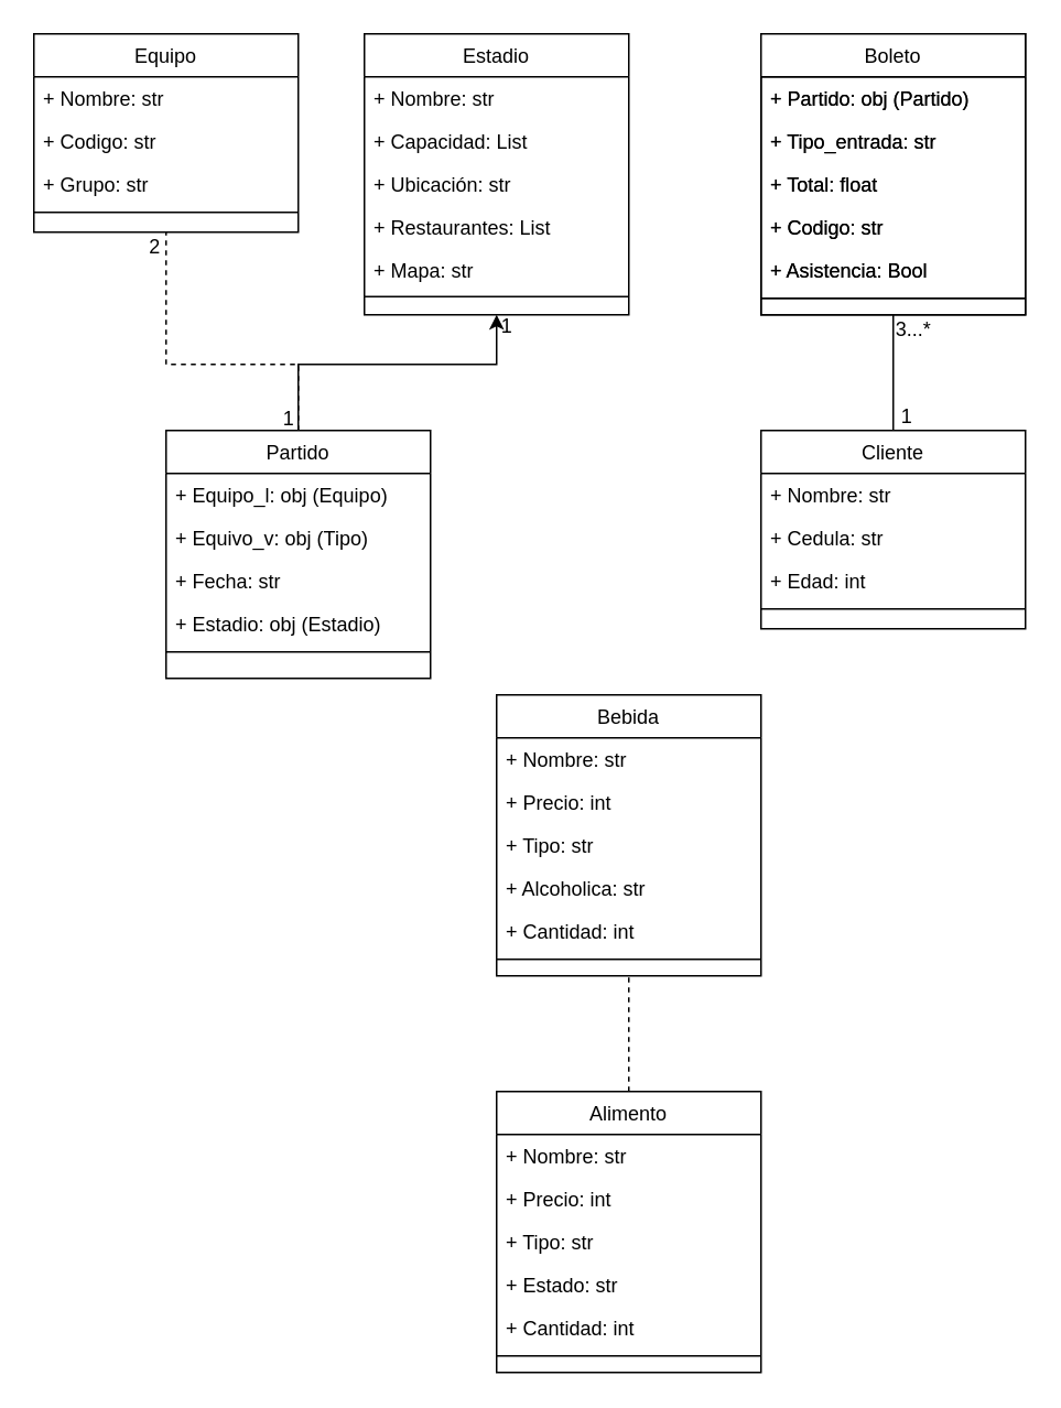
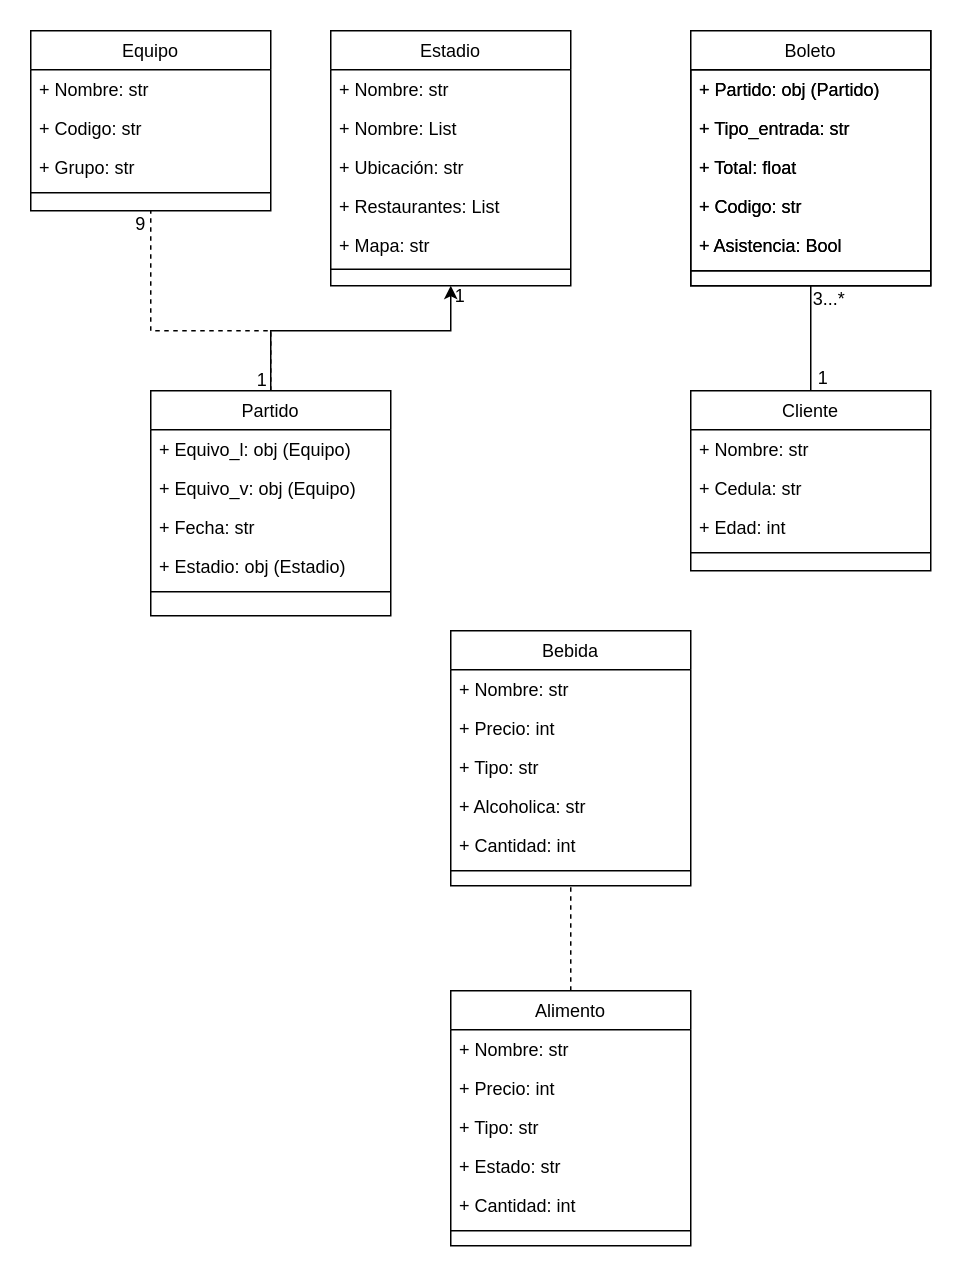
- <mxCell id="9" value="+ Capacidad: List" style="text;align=left;verticalAlign=top;spacingLeft=4;spacingRight=4;overflow=hidden;rotatable=0;points=[[0,0.5],[1,0.5]];portConstraint=eastwest;" vertex="1" parent="7"><mxGeometry y="52" width="160" height="26" as="geometry" /></mxCell>
+ <mxCell id="9" value="+ Nombre: List" style="text;align=left;verticalAlign=top;spacingLeft=4;spacingRight=4;overflow=hidden;rotatable=0;points=[[0,0.5],[1,0.5]];portConstraint=eastwest;" vertex="1" parent="7"><mxGeometry y="52" width="160" height="26" as="geometry" /></mxCell>
- <mxCell id="60" value="2" style="text;html=1;align=center;verticalAlign=middle;resizable=0;points=[];autosize=1;strokeColor=none;fillColor=none;" vertex="1" parent="1"><mxGeometry x="78" y="134" width="30" height="30" as="geometry" /></mxCell>
+ <mxCell id="60" value="9" style="text;html=1;align=center;verticalAlign=middle;resizable=0;points=[];autosize=1;strokeColor=none;fillColor=none;" vertex="1" parent="1"><mxGeometry x="78" y="134" width="30" height="30" as="geometry" /></mxCell>
- <mxCell id="15" value="+ Equipo_l: obj (Equipo)" style="text;align=left;verticalAlign=top;spacingLeft=4;spacingRight=4;overflow=hidden;rotatable=0;points=[[0,0.5],[1,0.5]];portConstraint=eastwest;" vertex="1" parent="14"><mxGeometry y="26" width="160" height="26" as="geometry" /></mxCell>
+ <mxCell id="15" value="+ Equivo_l: obj (Equipo)" style="text;align=left;verticalAlign=top;spacingLeft=4;spacingRight=4;overflow=hidden;rotatable=0;points=[[0,0.5],[1,0.5]];portConstraint=eastwest;" vertex="1" parent="14"><mxGeometry y="26" width="160" height="26" as="geometry" /></mxCell>
- <mxCell id="16" value="+ Equivo_v: obj (Tipo)" style="text;align=left;verticalAlign=top;spacingLeft=4;spacingRight=4;overflow=hidden;rotatable=0;points=[[0,0.5],[1,0.5]];portConstraint=eastwest;rounded=0;shadow=0;html=0;" vertex="1" parent="14"><mxGeometry y="52" width="160" height="26" as="geometry" /></mxCell>
+ <mxCell id="16" value="+ Equivo_v: obj (Equipo)" style="text;align=left;verticalAlign=top;spacingLeft=4;spacingRight=4;overflow=hidden;rotatable=0;points=[[0,0.5],[1,0.5]];portConstraint=eastwest;rounded=0;shadow=0;html=0;" vertex="1" parent="14"><mxGeometry y="52" width="160" height="26" as="geometry" /></mxCell>
